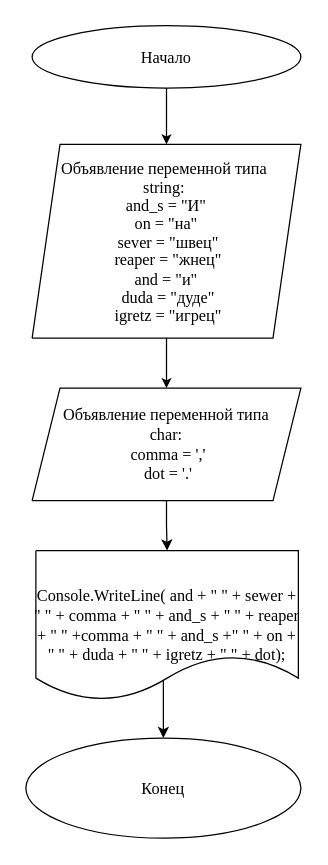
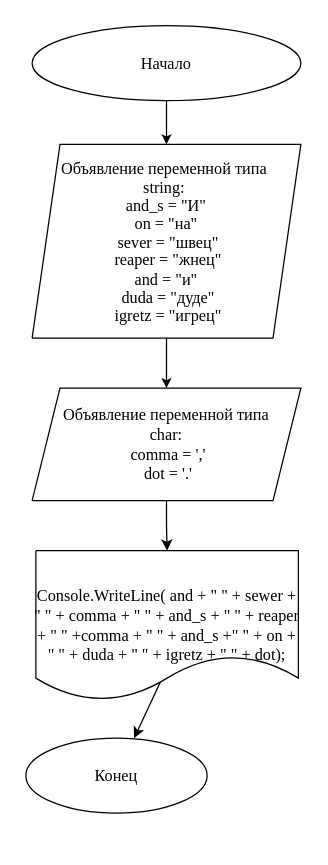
- <mxCell id="4" value="&lt;font style=&quot;font-size:13px;font-family:Times New Roman;color:#000000;direction:ltr;letter-spacing:0px;line-height:120.0%;opacity:1&quot;&gt;Начало&lt;/font&gt;" style="verticalAlign=middle;align=center;vsdxID=1;fillColor=#ffffff;gradientColor=none;shape=stencil(pZDBDsIgEER/ZbN3UjTpDfiXjd0WIkKzoG3/vmiN8eTF02ZeZieZMcXTzFCq5CsvYajeYkieJVR0ZszCk+R7GpyZqXpnbvnBsFpUGmGz2GvsnCG5gDR47hFkO26TJ/0xwapoDUVJrlRDThYbiyQTq/asxkhT8yOUhXl+y1/R6v/k7ig0hhiP9k/2Xbh7TeN2);strokeColor=#000000;spacingTop=-3;spacingBottom=-3;spacingLeft=-3;spacingRight=-3;labelBackgroundColor=none;rounded=0;html=1;whiteSpace=wrap;" parent="3" vertex="1"><mxGeometry x="25" y="20" width="215" height="50" as="geometry" /></mxCell>
+ <mxCell id="4" value="&lt;font style=&quot;font-size:13px;font-family:Times New Roman;color:#000000;direction:ltr;letter-spacing:0px;line-height:120.0%;opacity:1&quot;&gt;Начало&lt;/font&gt;" style="verticalAlign=middle;align=center;vsdxID=1;fillColor=#ffffff;gradientColor=none;shape=stencil(pZDBDsIgEER/ZbN3UjTpDfiXjd0WIkKzoG3/vmiN8eTF02ZeZieZMcXTzFCq5CsvYajeYkieJVR0ZszCk+R7GpyZqXpnbvnBsFpUGmGz2GvsnCG5gDR47hFkO26TJ/0xwapoDUVJrlRDThYbiyQTq/asxkhT8yOUhXl+y1/R6v/k7ig0hhiP9k/2Xbh7TeN2);strokeColor=#000000;spacingTop=-3;spacingBottom=-3;spacingLeft=-3;spacingRight=-3;labelBackgroundColor=none;rounded=0;html=1;whiteSpace=wrap;" parent="3" vertex="1"><mxGeometry x="25" y="20" width="215" height="60" as="geometry" /></mxCell>
- <mxCell id="11" value="&lt;font style=&quot;font-size:13px;font-family:Times New Roman;color:#000000;direction:ltr;letter-spacing:0px;line-height:120.0%;opacity:1&quot;&gt;Конец&lt;/font&gt;" style="verticalAlign=middle;align=center;vsdxID=5;fillColor=#ffffff;gradientColor=none;shape=stencil(pZDBDsIgEER/ZbN3UjTpDfiXjd0WIkKzoG3/vmiN8eTF02ZeZieZMcXTzFCq5CsvYajeYkieJVR0ZszCk+R7GpyZqXpnbvnBsFpUGmGz2GvsnCG5gDR47hFkO26TJ/0xwapoDUVJrlRDThYbiyQTq/asxkhT8yOUhXl+y1/R6v/k7ig0hhiP9k/2Xbh7TeN2);strokeColor=#000000;spacingTop=-3;spacingBottom=-3;spacingLeft=-3;spacingRight=-3;labelBackgroundColor=none;rounded=0;html=1;whiteSpace=wrap;" parent="3" vertex="1"><mxGeometry x="20" y="590" width="220" height="80" as="geometry" /></mxCell>
+ <mxCell id="11" value="&lt;font style=&quot;font-size:13px;font-family:Times New Roman;color:#000000;direction:ltr;letter-spacing:0px;line-height:120.0%;opacity:1&quot;&gt;Конец&lt;/font&gt;" style="verticalAlign=middle;align=center;vsdxID=5;fillColor=#ffffff;gradientColor=none;shape=stencil(pZDBDsIgEER/ZbN3UjTpDfiXjd0WIkKzoG3/vmiN8eTF02ZeZieZMcXTzFCq5CsvYajeYkieJVR0ZszCk+R7GpyZqXpnbvnBsFpUGmGz2GvsnCG5gDR47hFkO26TJ/0xwapoDUVJrlRDThYbiyQTq/asxkhT8yOUhXl+y1/R6v/k7ig0hhiP9k/2Xbh7TeN2);strokeColor=#000000;spacingTop=-3;spacingBottom=-3;spacingLeft=-3;spacingRight=-3;labelBackgroundColor=none;rounded=0;html=1;whiteSpace=wrap;" parent="3" vertex="1"><mxGeometry x="20" y="590" width="145" height="60" as="geometry" /></mxCell>
